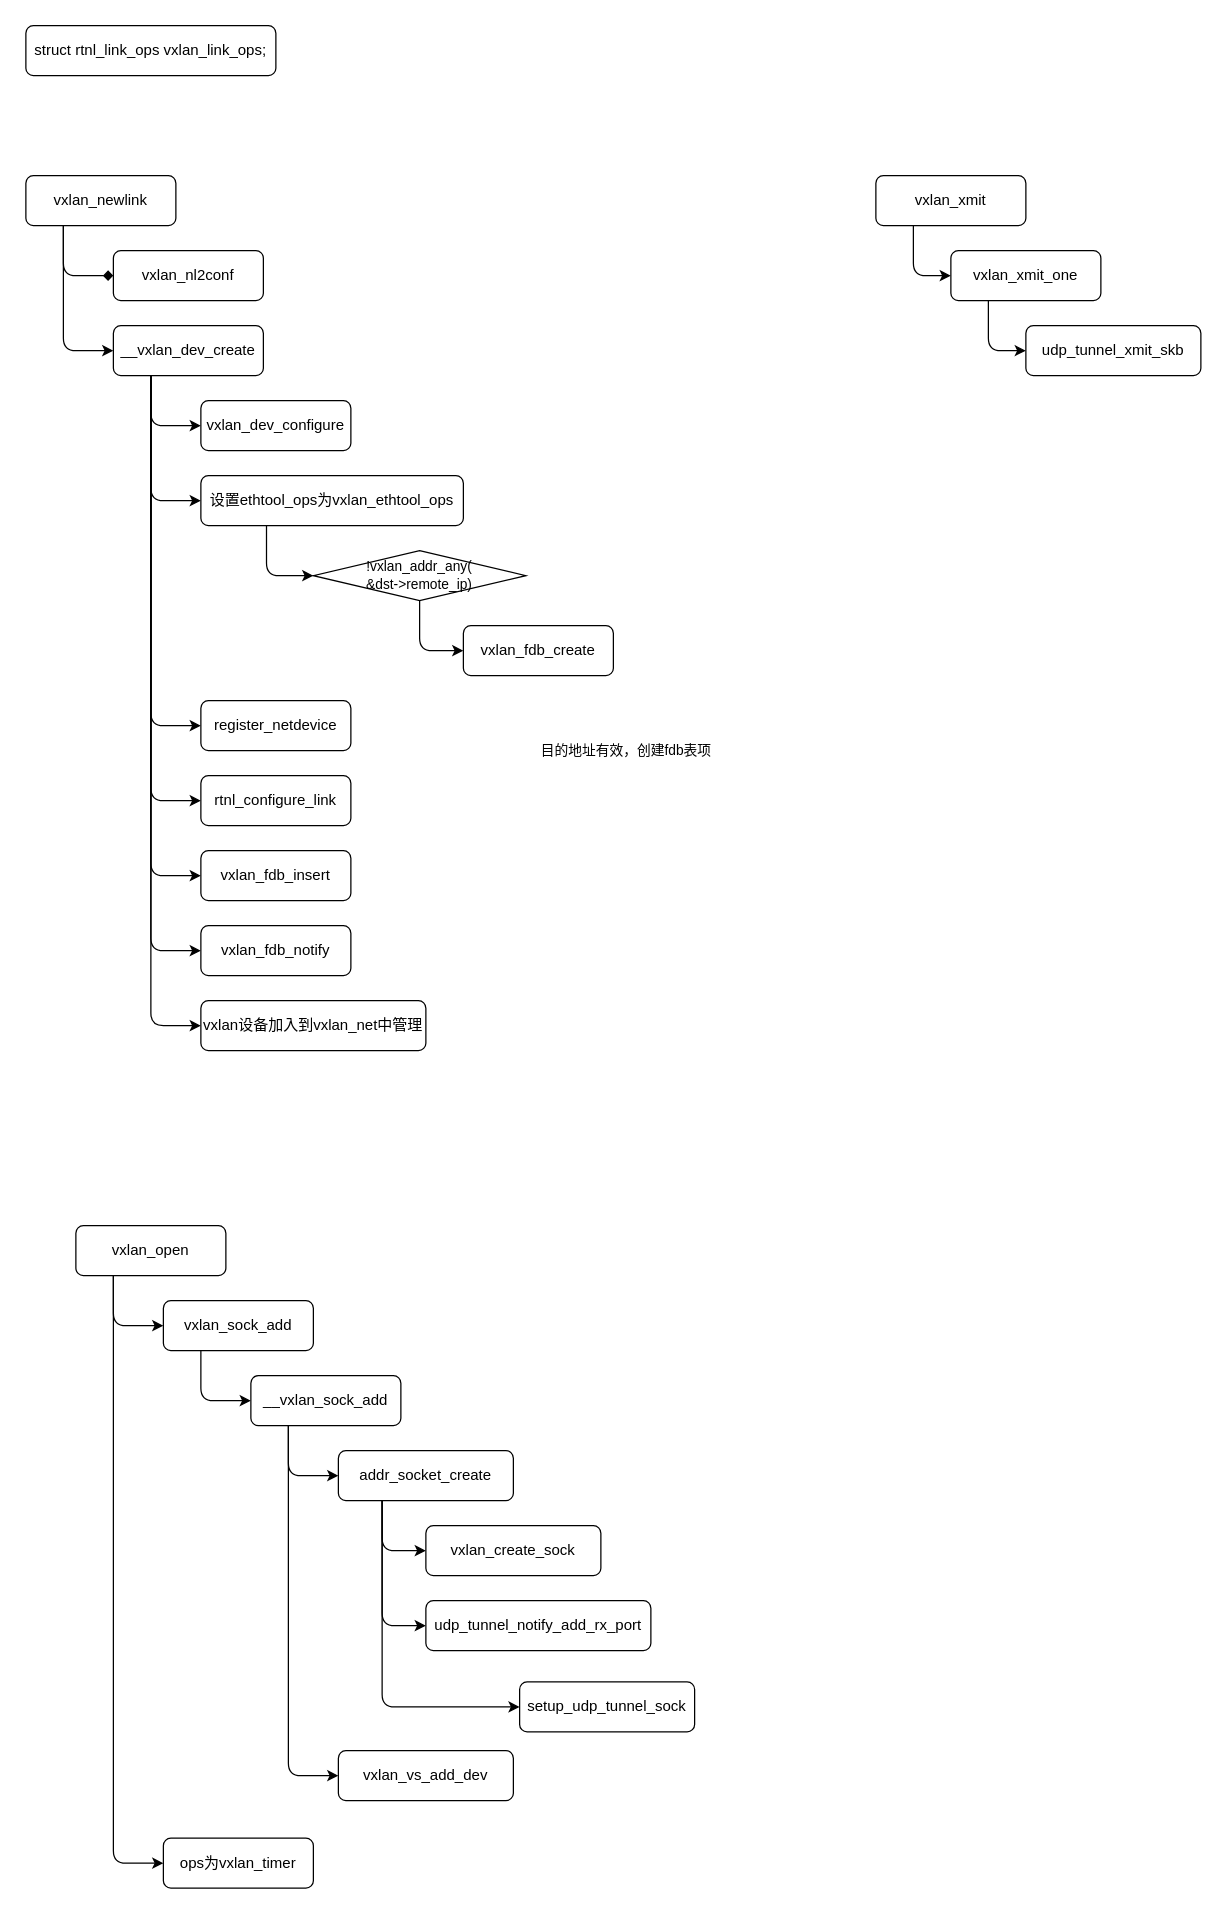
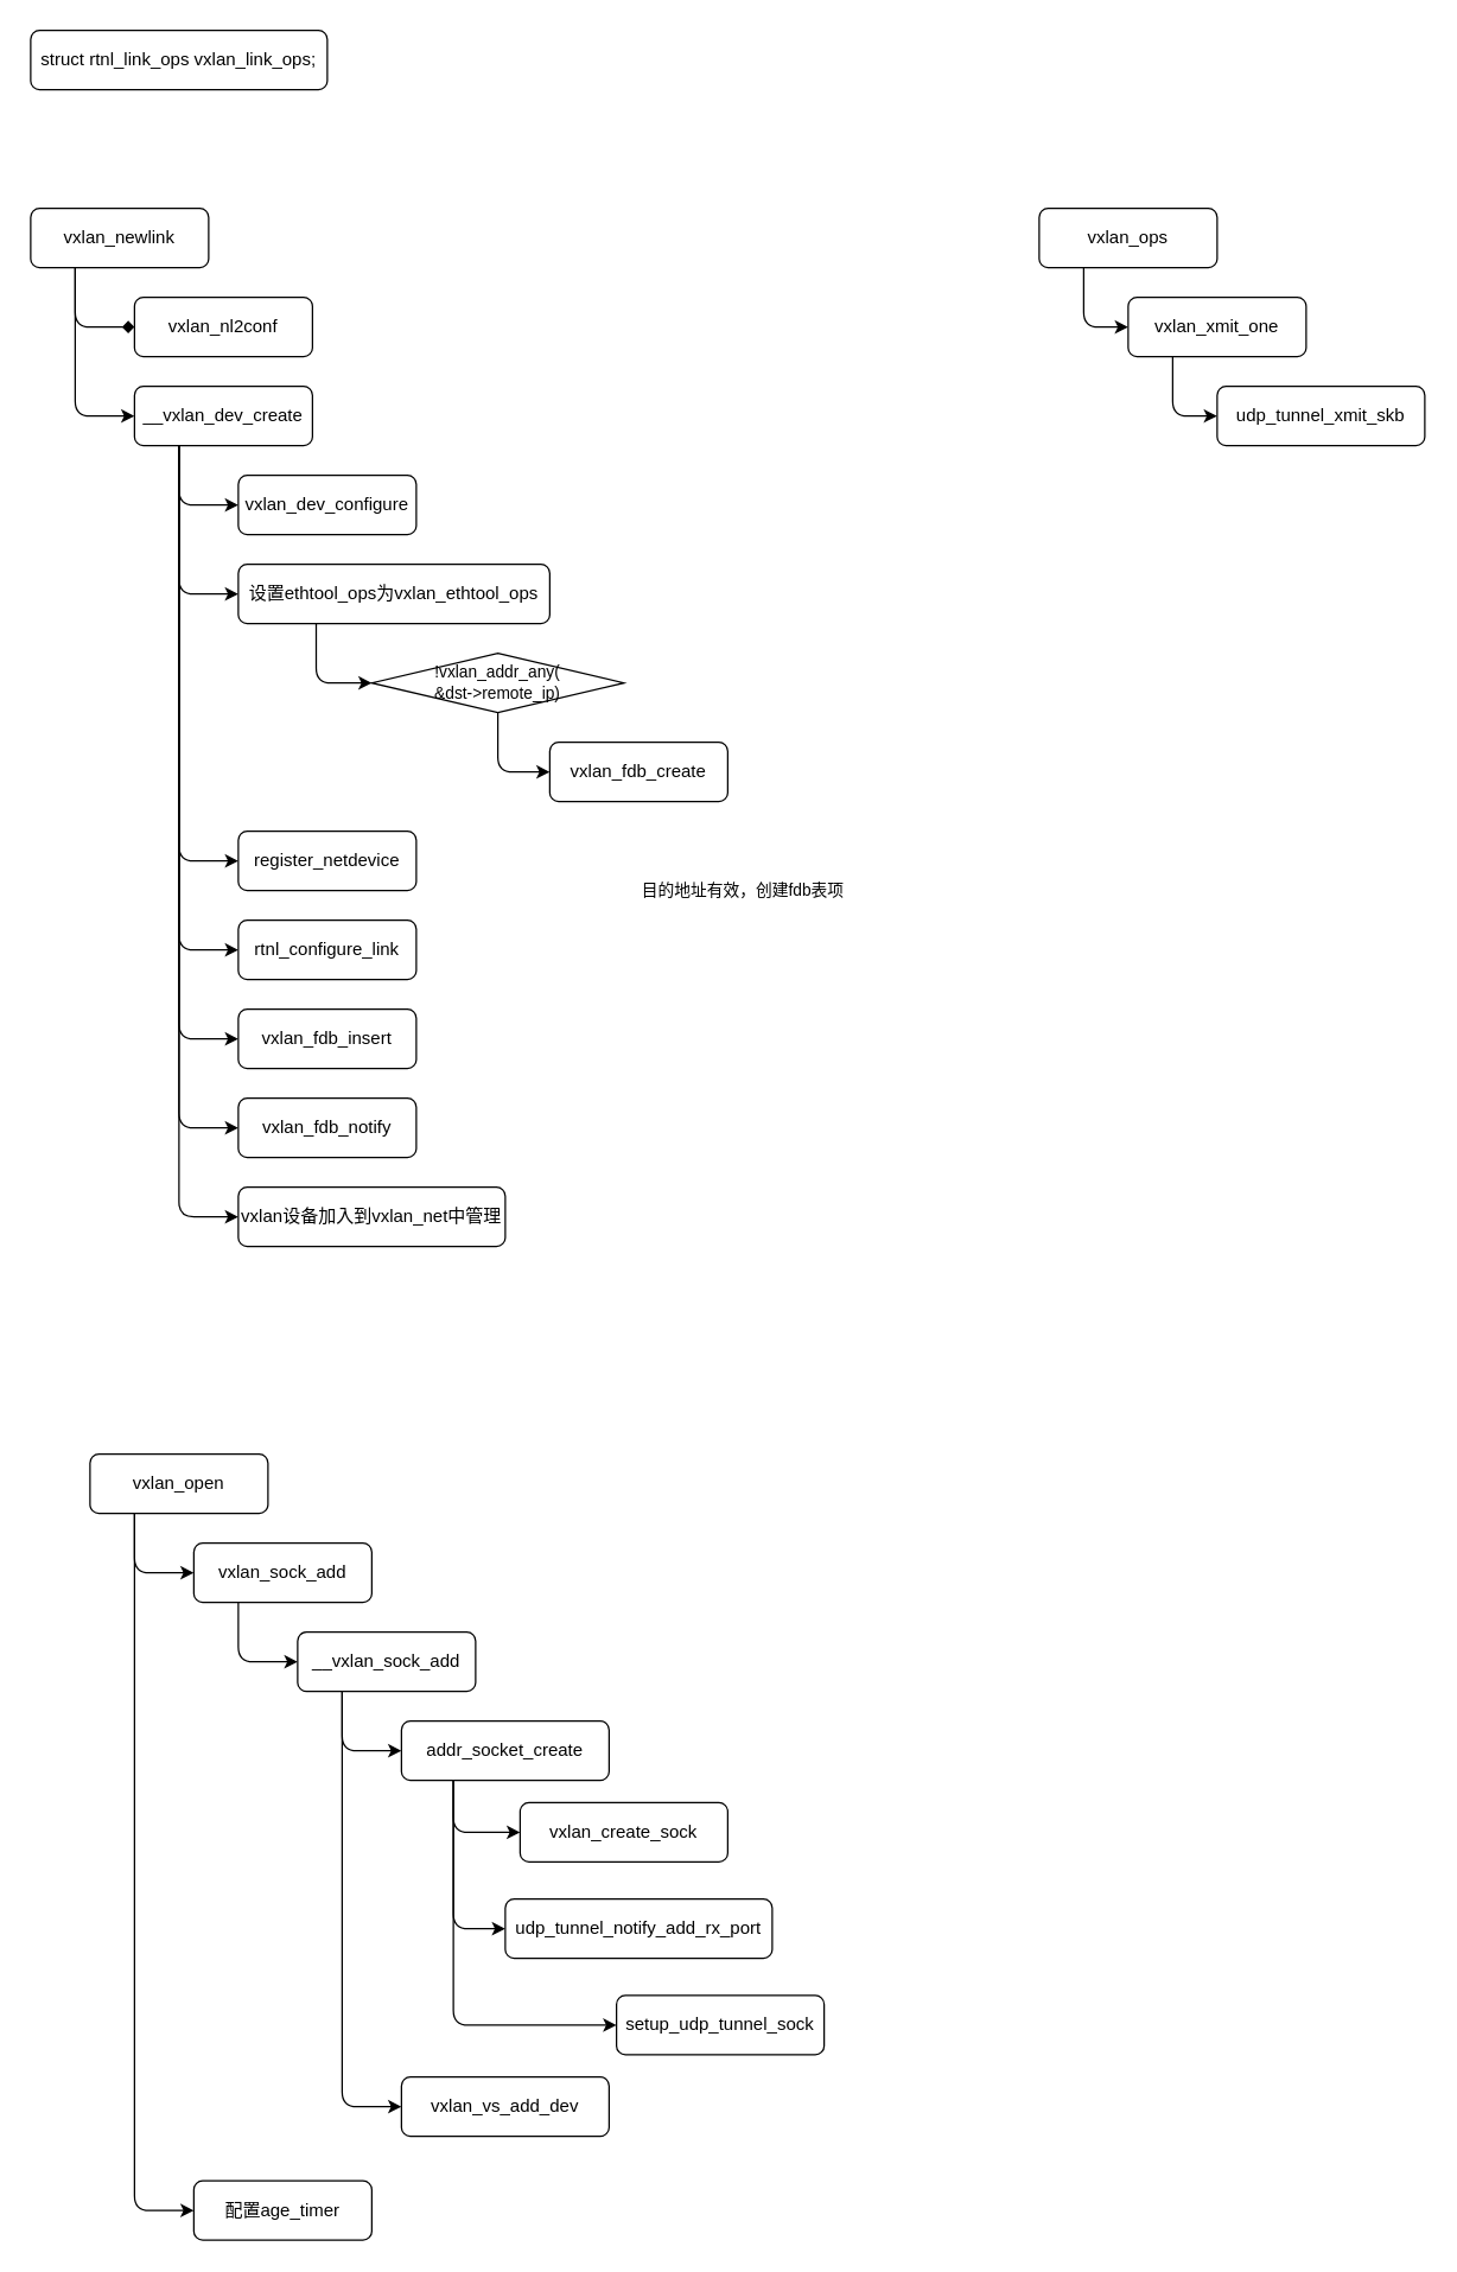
- <mxCell id="28" value="vxlan_xmit" style="rounded=1;whiteSpace=wrap;html=1;" vertex="1" parent="1"><mxGeometry x="700" y="140" width="120" height="40" as="geometry" /></mxCell>
+ <mxCell id="28" value="vxlan_ops" style="rounded=1;whiteSpace=wrap;html=1;" vertex="1" parent="1"><mxGeometry x="700" y="140" width="120" height="40" as="geometry" /></mxCell>
- <mxCell id="46" value="vxlan_create_sock" style="rounded=1;whiteSpace=wrap;html=1;" vertex="1" parent="1"><mxGeometry x="340" y="1220" width="140" height="40" as="geometry" /></mxCell>
+ <mxCell id="46" value="vxlan_create_sock" style="rounded=1;whiteSpace=wrap;html=1;" vertex="1" parent="1"><mxGeometry x="350" y="1215" width="140" height="40" as="geometry" /></mxCell>
- <mxCell id="37" value="ops为vxlan_timer" style="rounded=1;whiteSpace=wrap;html=1;" vertex="1" parent="1"><mxGeometry x="130" y="1470" width="120" height="40" as="geometry" /></mxCell>
+ <mxCell id="37" value="配置age_timer" style="rounded=1;whiteSpace=wrap;html=1;" vertex="1" parent="1"><mxGeometry x="130" y="1470" width="120" height="40" as="geometry" /></mxCell>
